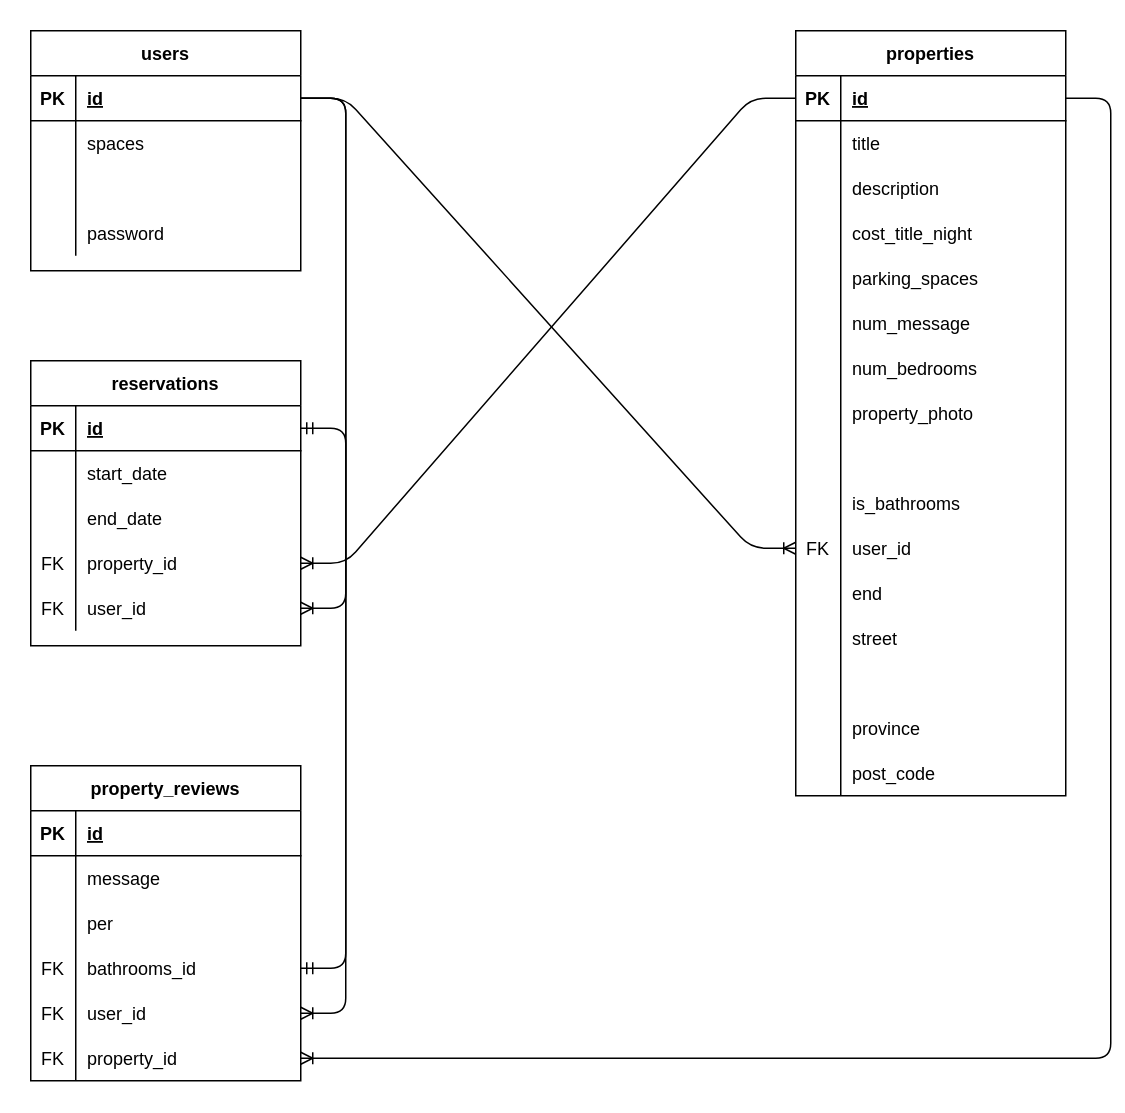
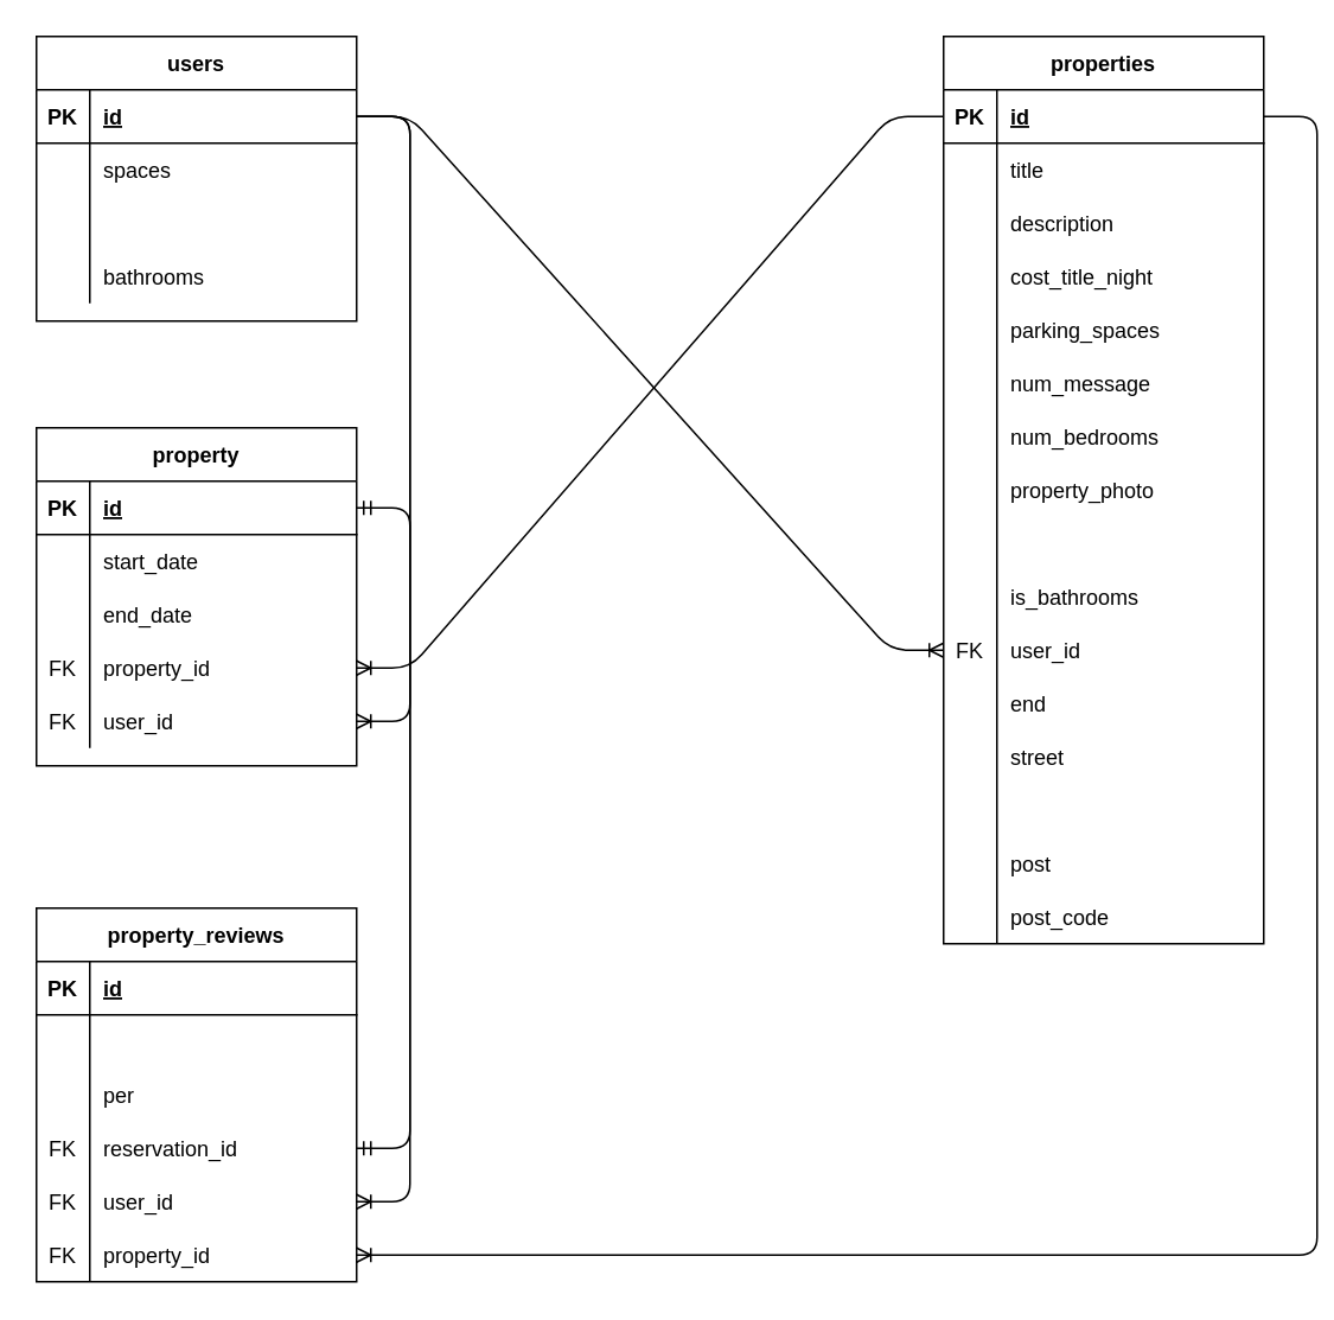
- <mxCell id="13" value="password" style="shape=partialRectangle;connectable=0;fillColor=none;top=0;left=0;bottom=0;right=0;align=left;spacingLeft=6;overflow=hidden;" vertex="1" parent="11"><mxGeometry x="30" width="150" height="30" as="geometry" /></mxCell>
+ <mxCell id="13" value="bathrooms" style="shape=partialRectangle;connectable=0;fillColor=none;top=0;left=0;bottom=0;right=0;align=left;spacingLeft=6;overflow=hidden;" vertex="1" parent="11"><mxGeometry x="30" width="150" height="30" as="geometry" /></mxCell>
- <mxCell id="61" value="reservations" style="shape=table;startSize=30;container=1;collapsible=1;childLayout=tableLayout;fixedRows=1;rowLines=0;fontStyle=1;align=center;resizeLast=1;" vertex="1" parent="1"><mxGeometry x="20" y="240" width="180" height="190" as="geometry" /></mxCell>
+ <mxCell id="61" value="property" style="shape=table;startSize=30;container=1;collapsible=1;childLayout=tableLayout;fixedRows=1;rowLines=0;fontStyle=1;align=center;resizeLast=1;" vertex="1" parent="1"><mxGeometry x="20" y="240" width="180" height="190" as="geometry" /></mxCell>
- <mxCell id="57" value="province" style="shape=partialRectangle;connectable=0;fillColor=none;top=0;left=0;bottom=0;right=0;align=left;spacingLeft=6;overflow=hidden;" vertex="1" parent="55"><mxGeometry x="30" width="150" height="30" as="geometry" /></mxCell>
+ <mxCell id="57" value="post" style="shape=partialRectangle;connectable=0;fillColor=none;top=0;left=0;bottom=0;right=0;align=left;spacingLeft=6;overflow=hidden;" vertex="1" parent="55"><mxGeometry x="30" width="150" height="30" as="geometry" /></mxCell>
- <mxCell id="83" value="message" style="shape=partialRectangle;connectable=0;fillColor=none;top=0;left=0;bottom=0;right=0;align=left;spacingLeft=6;overflow=hidden;" vertex="1" parent="81"><mxGeometry x="30" width="150" height="30" as="geometry" /></mxCell>
- <mxCell id="89" value="bathrooms_id" style="shape=partialRectangle;connectable=0;fillColor=none;top=0;left=0;bottom=0;right=0;align=left;spacingLeft=6;overflow=hidden;" vertex="1" parent="87"><mxGeometry x="30" width="150" height="30" as="geometry" /></mxCell>
+ <mxCell id="89" value="reservation_id" style="shape=partialRectangle;connectable=0;fillColor=none;top=0;left=0;bottom=0;right=0;align=left;spacingLeft=6;overflow=hidden;" vertex="1" parent="87"><mxGeometry x="30" width="150" height="30" as="geometry" /></mxCell>
